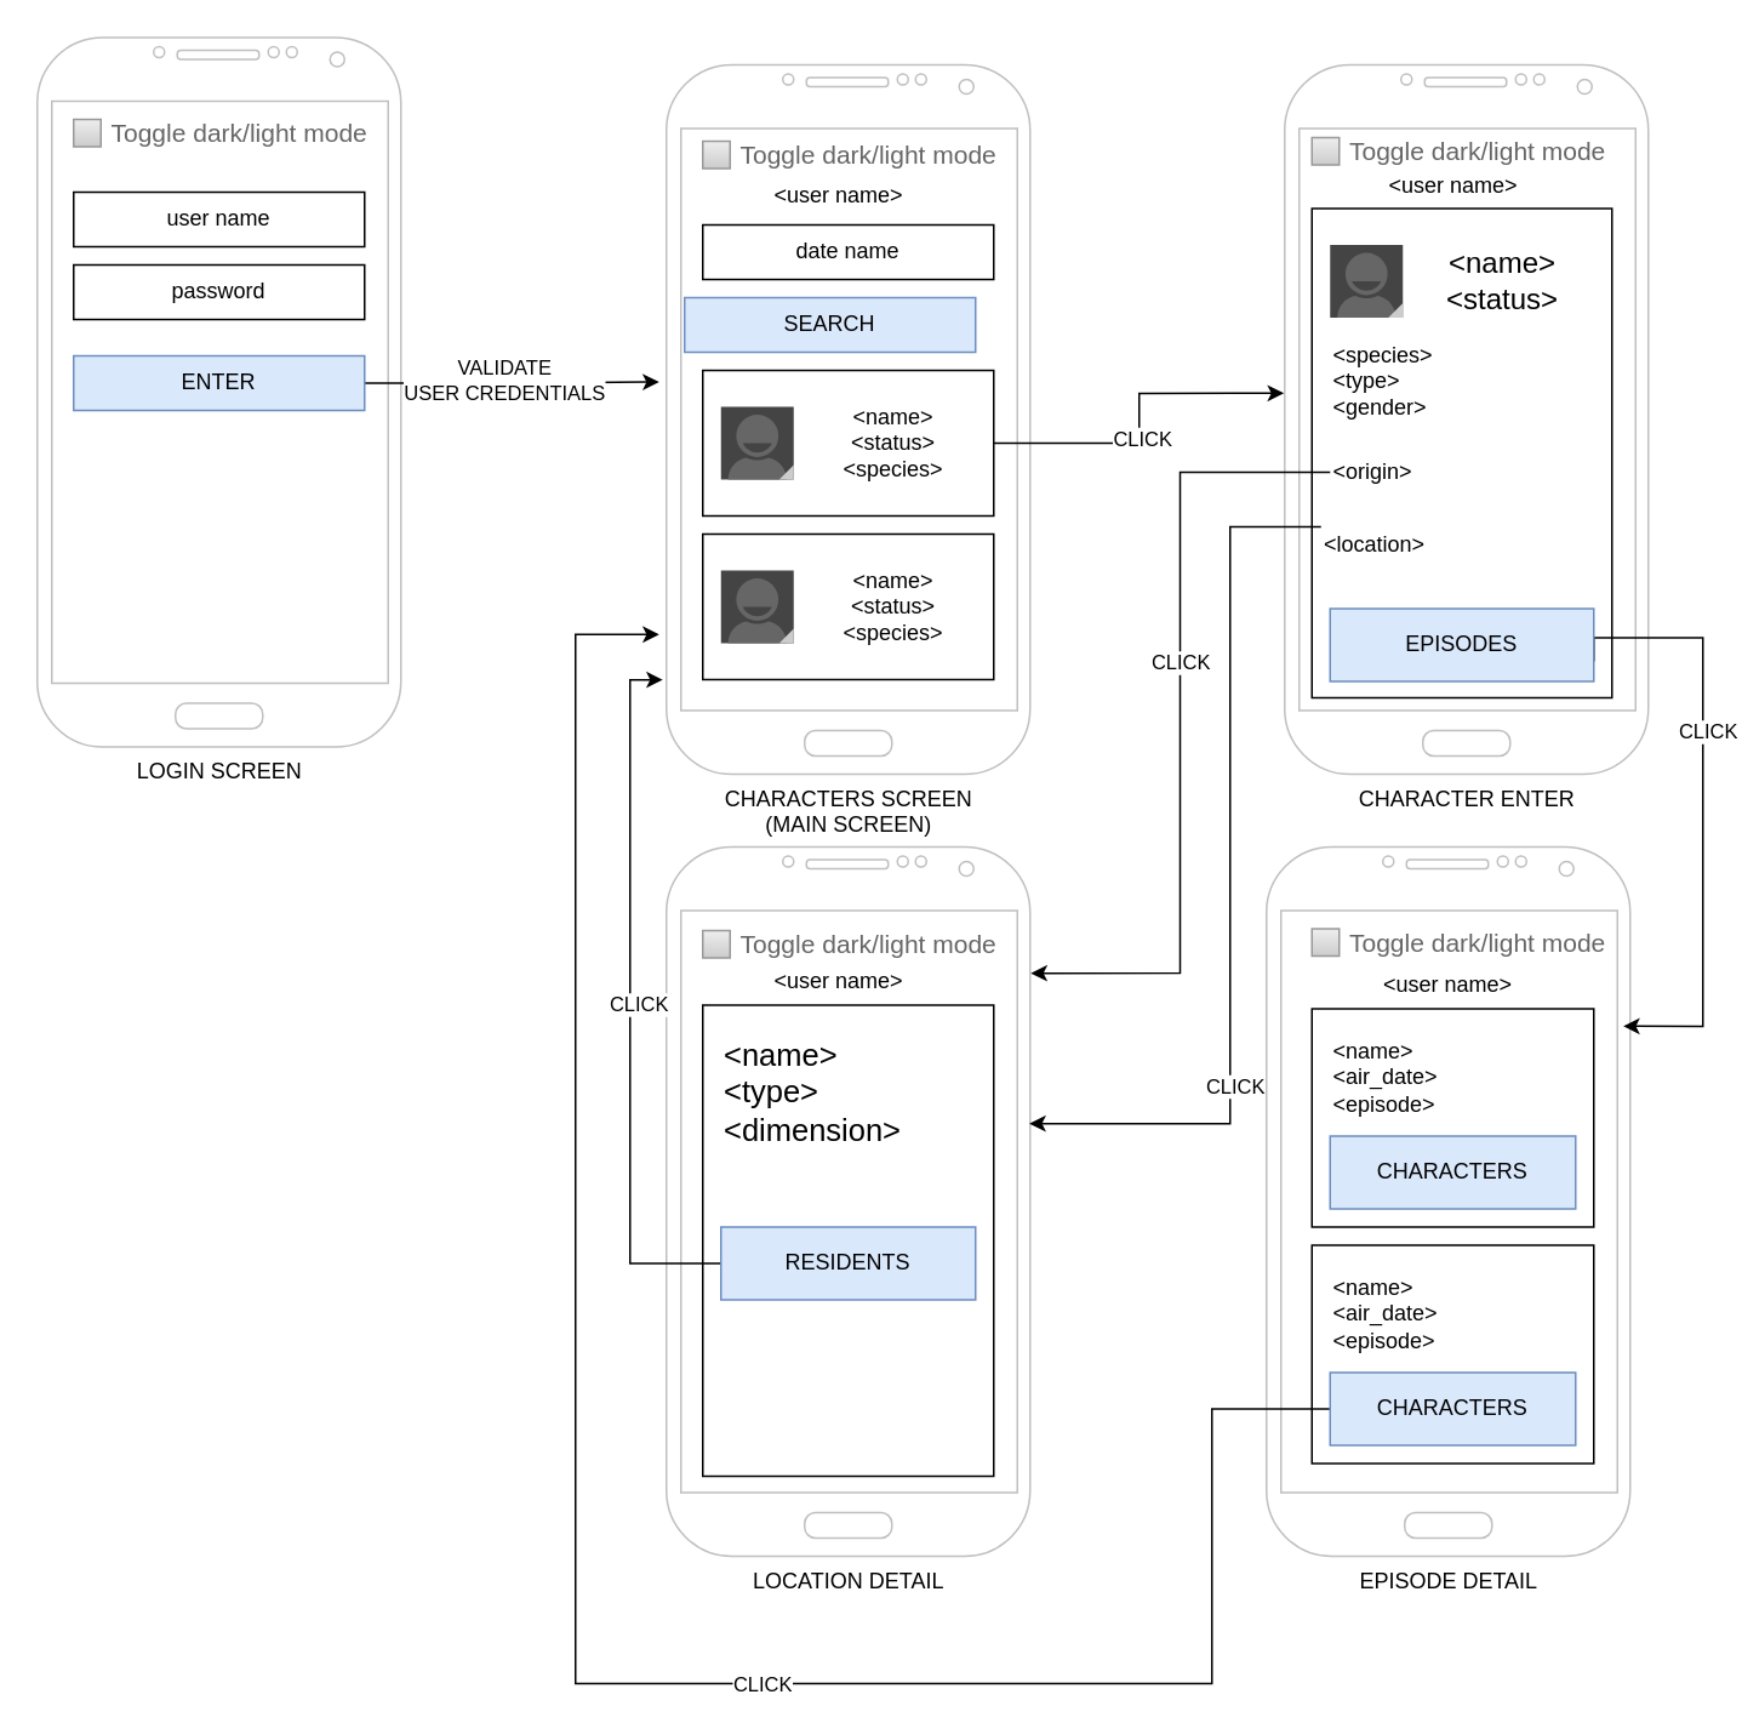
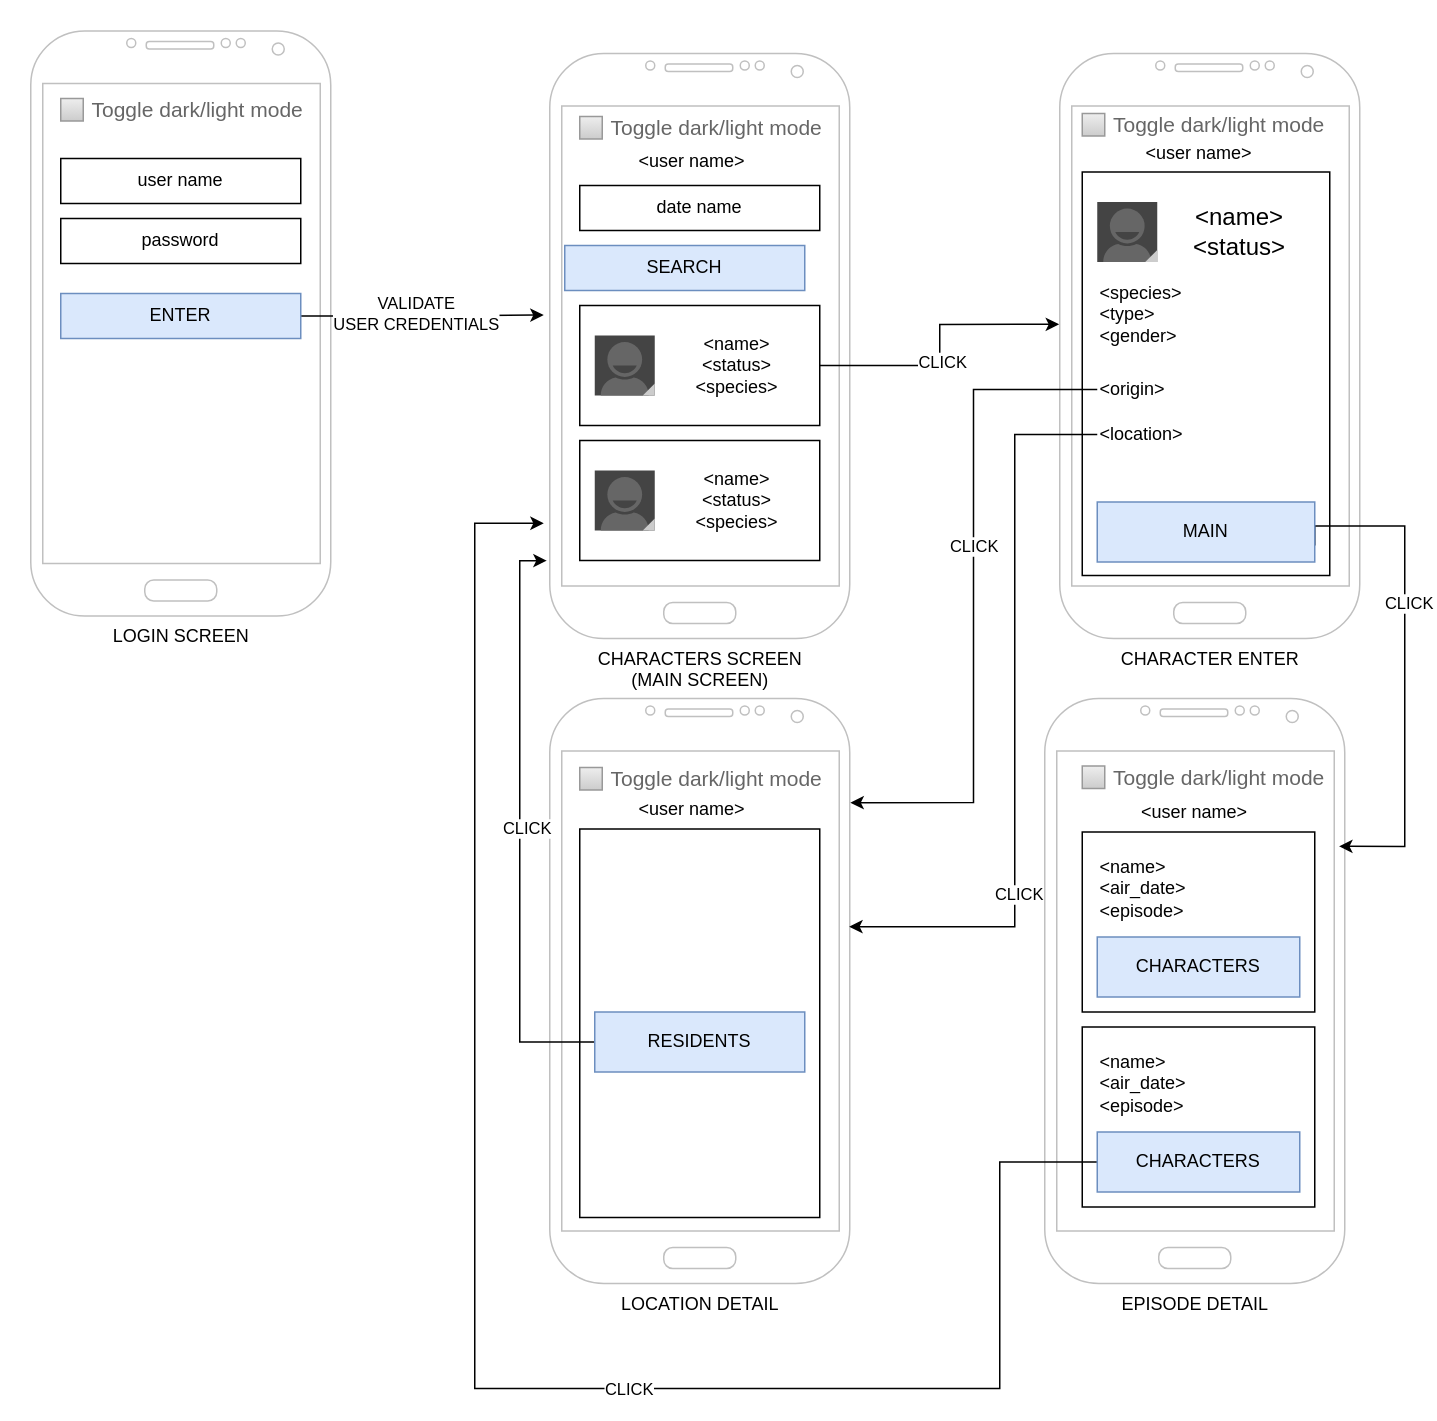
- <mxCell id="24" value="&amp;lt;location&amp;gt;" style="text;html=1;strokeColor=none;fillColor=none;align=left;verticalAlign=middle;whiteSpace=wrap;rounded=0;" parent="1" vertex="1"><mxGeometry x="726" y="284" width="60" height="30" as="geometry" /></mxCell>
+ <mxCell id="24" value="&amp;lt;location&amp;gt;" style="text;html=1;strokeColor=none;fillColor=none;align=left;verticalAlign=middle;whiteSpace=wrap;rounded=0;" parent="1" vertex="1"><mxGeometry x="731" y="274" width="60" height="30" as="geometry" /></mxCell>
- <mxCell id="28" value="&lt;div style=&quot;&quot;&gt;&lt;span style=&quot;background-color: initial;&quot;&gt;EPISODES&lt;/span&gt;&lt;/div&gt;" style="text;html=1;strokeColor=#6c8ebf;fillColor=#dae8fc;align=center;verticalAlign=middle;whiteSpace=wrap;rounded=0;" parent="1" vertex="1"><mxGeometry x="731" y="334" width="145" height="40" as="geometry" /></mxCell>
+ <mxCell id="28" value="&lt;div style=&quot;&quot;&gt;&lt;span style=&quot;background-color: initial;&quot;&gt;MAIN&lt;/span&gt;&lt;/div&gt;" style="text;html=1;strokeColor=#6c8ebf;fillColor=#dae8fc;align=center;verticalAlign=middle;whiteSpace=wrap;rounded=0;" parent="1" vertex="1"><mxGeometry x="731" y="334" width="145" height="40" as="geometry" /></mxCell>
- <mxCell id="38" value="&lt;font style=&quot;font-size: 17px;&quot;&gt;&amp;lt;name&amp;gt;&lt;br&gt;&amp;lt;type&amp;gt;&lt;br&gt;&amp;lt;dimension&amp;gt;&lt;br&gt;&lt;/font&gt;" style="text;html=1;strokeColor=none;fillColor=none;align=left;verticalAlign=top;whiteSpace=wrap;rounded=0;" parent="1" vertex="1"><mxGeometry x="396" y="564" width="140" height="100" as="geometry" /></mxCell>
